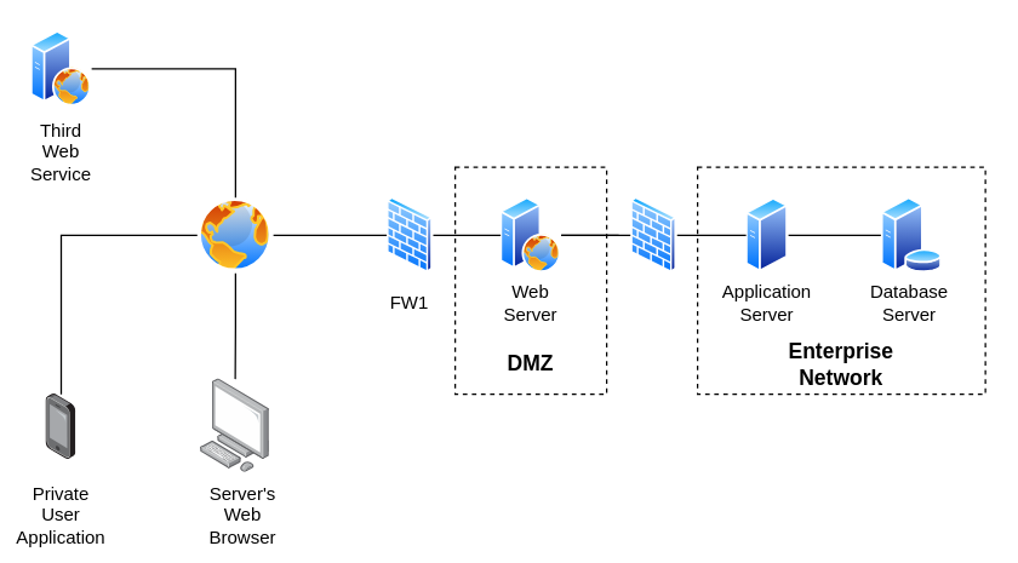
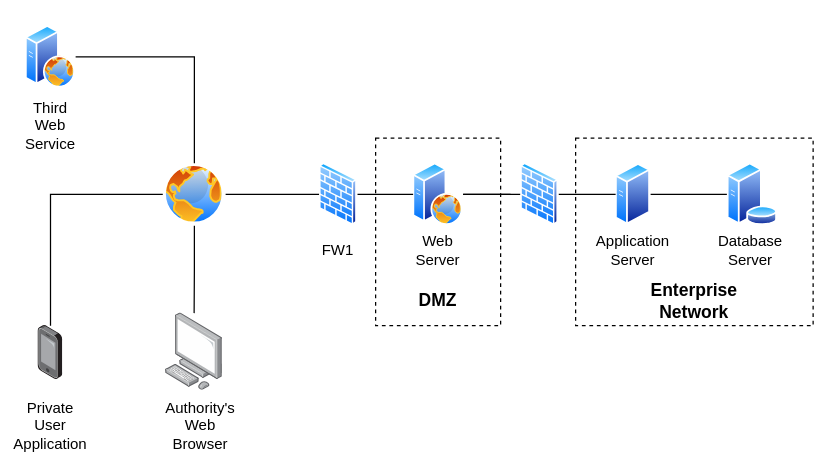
- <mxCell id="23" value="Server's&lt;br&gt;Web Browser" style="text;html=1;strokeColor=none;fillColor=none;align=center;verticalAlign=middle;whiteSpace=wrap;rounded=0;" parent="1" vertex="1"><mxGeometry x="140" y="330" width="40" height="20" as="geometry" /></mxCell>
+ <mxCell id="23" value="Authority's&lt;br&gt;Web Browser" style="text;html=1;strokeColor=none;fillColor=none;align=center;verticalAlign=middle;whiteSpace=wrap;rounded=0;" parent="1" vertex="1"><mxGeometry x="140" y="330" width="40" height="20" as="geometry" /></mxCell>
